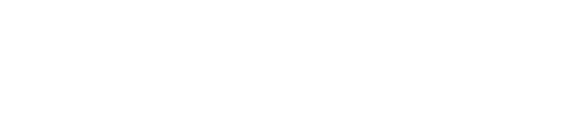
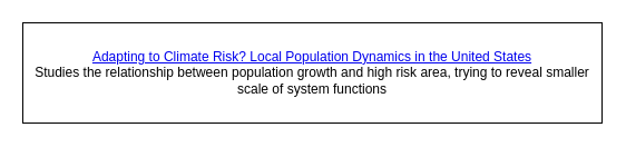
+ <mxCell id="2" value="&lt;a href=&quot;https://link.springer.com/article/10.101/s41885-024-00141-9&quot;&gt;Adapting to Climate Risk? Local Population Dynamics in the United States&lt;/a&gt;&lt;div&gt;Studies the relationship between population growth and high risk area, trying to reveal smaller scale of system functions&lt;/div&gt;" style="rounded=0;whiteSpace=wrap;html=1;" vertex="1" parent="1"><mxGeometry x="20" y="20" width="520" height="90" as="geometry" /></mxCell>
